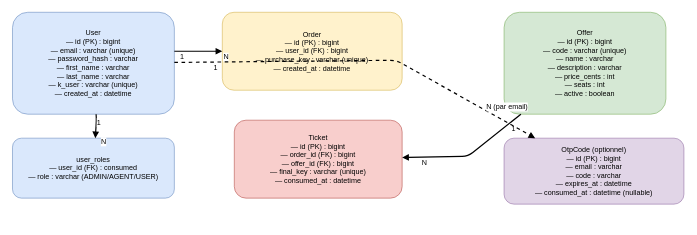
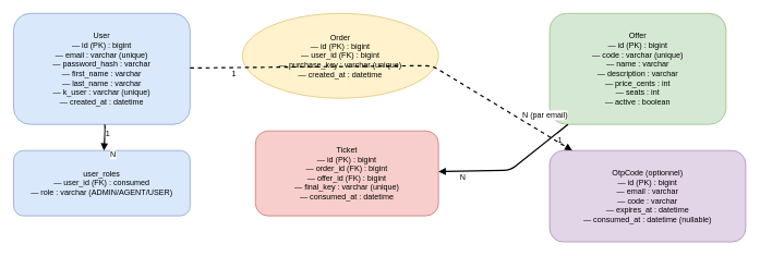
- <mxCell id="8" edge="1" parent="1" source="2" target="5" style="endArrow=block;endFill=1;strokeWidth=2;"><mxGeometry relative="1" as="geometry"><Array as="points"><mxPoint x="290" y="85" /></Array></mxGeometry></mxCell>
- <mxCell id="9" value="1" style="text;html=1;align=left;verticalAlign=middle;resizable=0;points=[];labelBackgroundColor=#ffffff;" vertex="1" parent="8"><mxGeometry x="-0.8" y="0.1" width="20" height="20" relative="1" as="geometry" /></mxCell>
- <mxCell id="10" value="N" style="text;html=1;align=right;verticalAlign=middle;resizable=0;points=[];labelBackgroundColor=#ffffff;" vertex="1" parent="8"><mxGeometry x="0.8" y="-0.1" width="20" height="20" relative="1" as="geometry" /></mxCell>
- <mxCell id="5" value="Order&#10;— id (PK) : bigint&#10;— user_id (FK) : bigint&#10;— purchase_key : varchar (unique)&#10;— created_at : datetime" style="rounded=1;whiteSpace=wrap;html=1;fillColor=#fff2cc;strokeColor=#d6b656;" vertex="1" parent="1"><mxGeometry x="370" y="20" width="300" height="130" as="geometry" /></mxCell>
+ <mxCell id="5" value="Order&#10;— id (PK) : bigint&#10;— user_id (FK) : bigint&#10;— purchase_key : varchar (unique)&#10;— created_at : datetime" style="ellipse;whiteSpace=wrap;html=1;fillColor=#fff2cc;strokeColor=#d6b656;" vertex="1" parent="1"><mxGeometry x="370" y="20" width="300" height="130" as="geometry" /></mxCell>
- <mxCell id="7" value="OtpCode (optionnel)&#10;— id (PK) : bigint&#10;— email : varchar&#10;— code : varchar&#10;— expires_at : datetime&#10;— consumed_at : datetime (nullable)" style="rounded=1;whiteSpace=wrap;html=1;fillColor=#e1d5e7;strokeColor=#9673a6;" vertex="1" parent="1"><mxGeometry x="840" y="230" width="300" height="110" as="geometry" /></mxCell>
+ <mxCell id="7" value="OtpCode (optionnel)&#10;— id (PK) : bigint&#10;— email : varchar&#10;— code : varchar&#10;— expires_at : datetime&#10;— consumed_at : datetime (nullable)" style="rounded=1;whiteSpace=wrap;html=1;fillColor=#e1d5e7;strokeColor=#9673a6;" vertex="1" parent="1"><mxGeometry x="840" y="230" width="300" height="140" as="geometry" /></mxCell>
